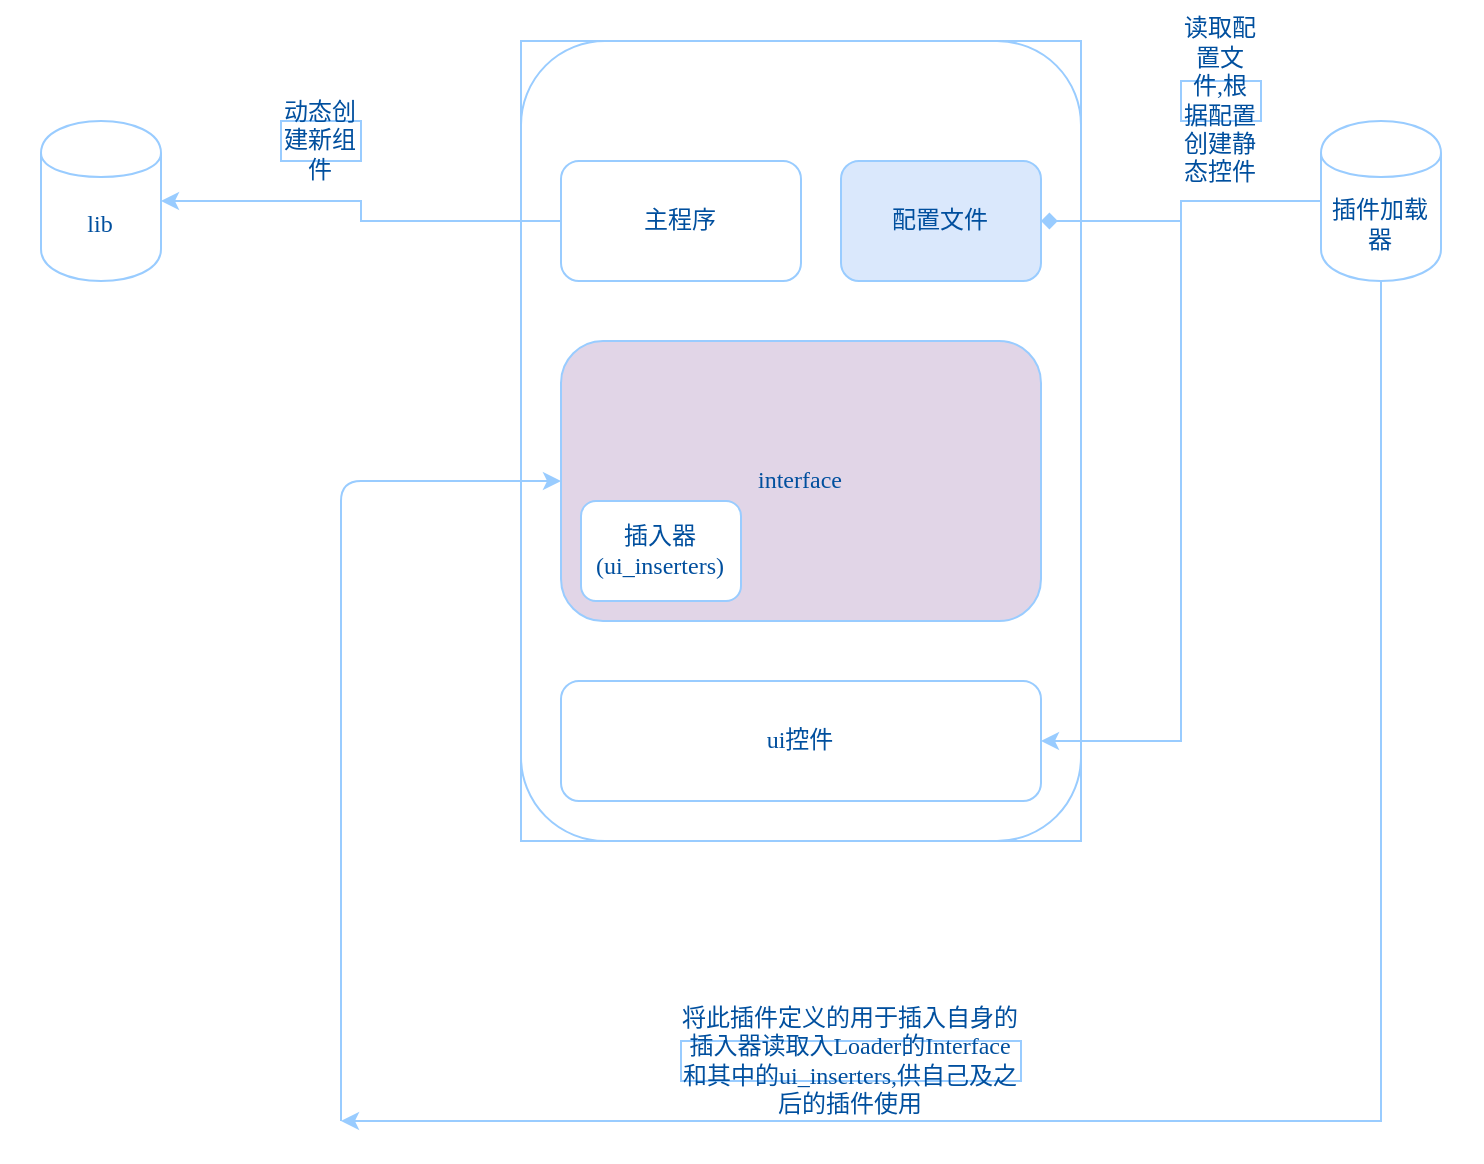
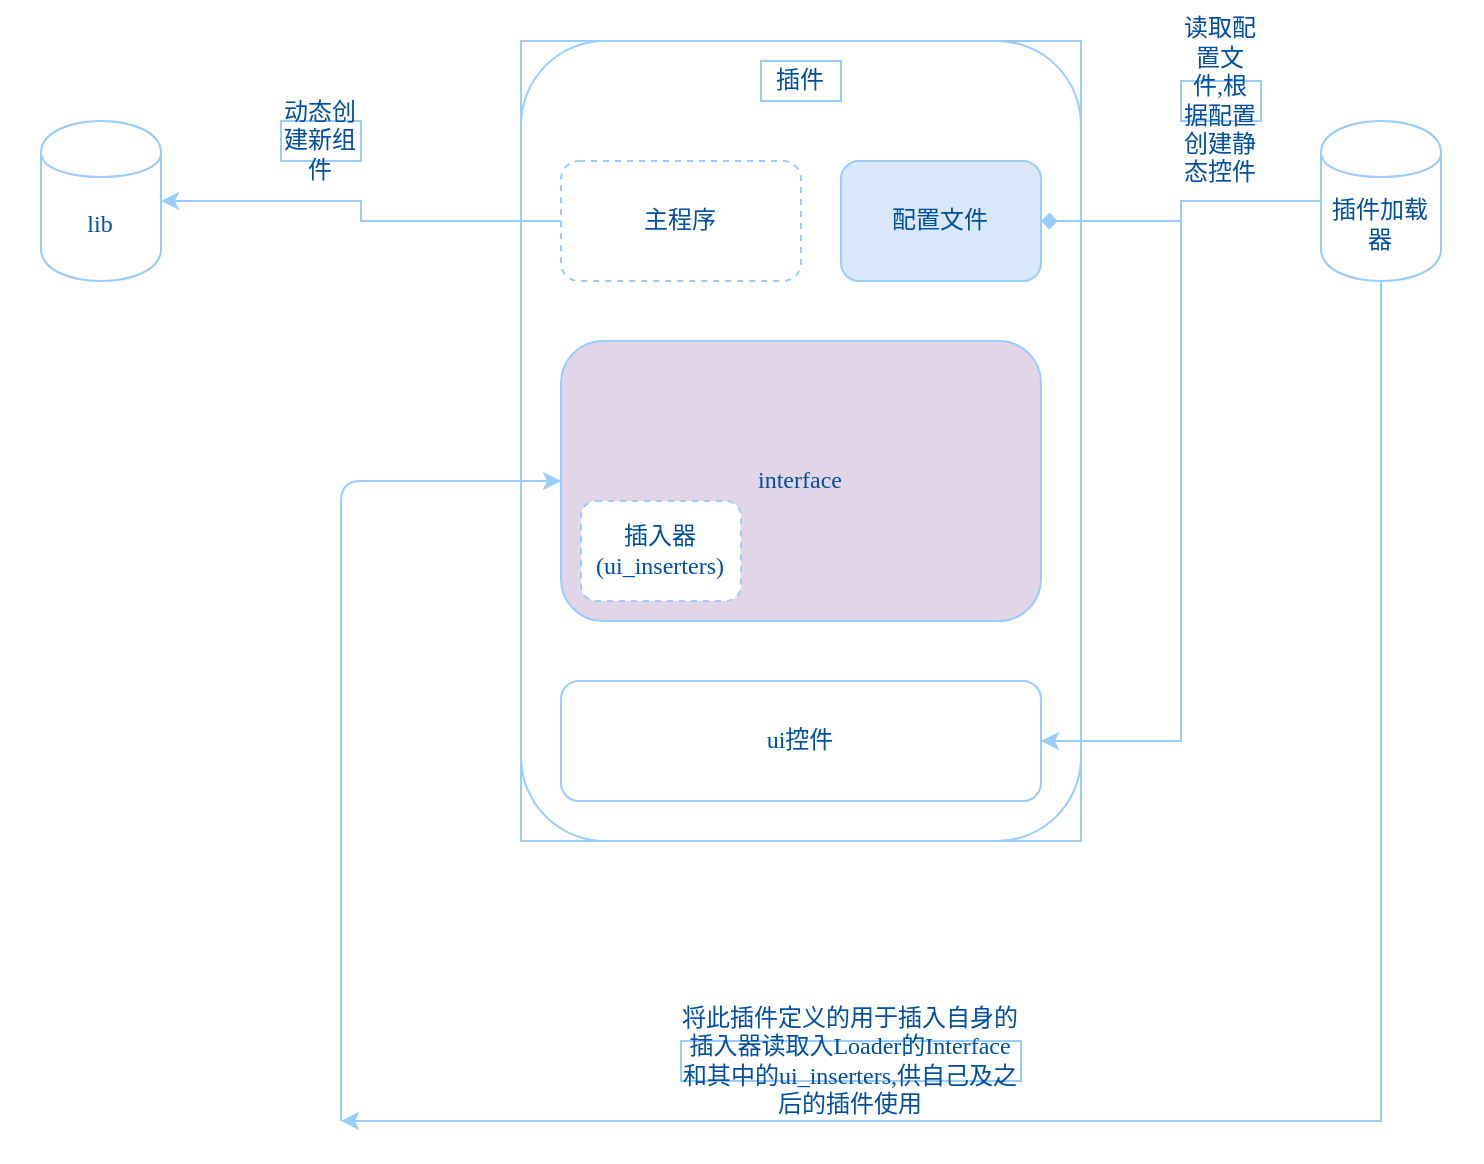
+ <mxCell id="4" value="插件" style="text;html=1;align=center;verticalAlign=middle;whiteSpace=wrap;rounded=0;strokeColor=#99CCFF;fontFamily=Garamond;fontColor=#004F9E;" parent="2" vertex="1"><mxGeometry x="120" y="10" width="40" height="20" as="geometry" /></mxCell>
- <mxCell id="6" value="主程序" style="rounded=1;whiteSpace=wrap;html=1;strokeColor=#99CCFF;fontFamily=Garamond;fontColor=#004F9E;" parent="2" vertex="1"><mxGeometry x="20" y="60" width="120" height="60" as="geometry" /></mxCell>
+ <mxCell id="6" value="主程序" style="rounded=1;whiteSpace=wrap;html=1;strokeColor=#99CCFF;fontFamily=Garamond;fontColor=#004F9E;dashed=1;" parent="2" vertex="1"><mxGeometry x="20" y="60" width="120" height="60" as="geometry" /></mxCell>
- <mxCell id="9" value="插入器(ui_inserters)" style="rounded=1;whiteSpace=wrap;html=1;strokeColor=#99CCFF;fontFamily=Garamond;fontColor=#004F9E;" parent="2" vertex="1"><mxGeometry x="30" y="230" width="80" height="50" as="geometry" /></mxCell>
+ <mxCell id="9" value="插入器(ui_inserters)" style="rounded=1;whiteSpace=wrap;html=1;strokeColor=#99CCFF;fontFamily=Garamond;fontColor=#004F9E;dashed=1;" parent="2" vertex="1"><mxGeometry x="30" y="230" width="80" height="50" as="geometry" /></mxCell>
